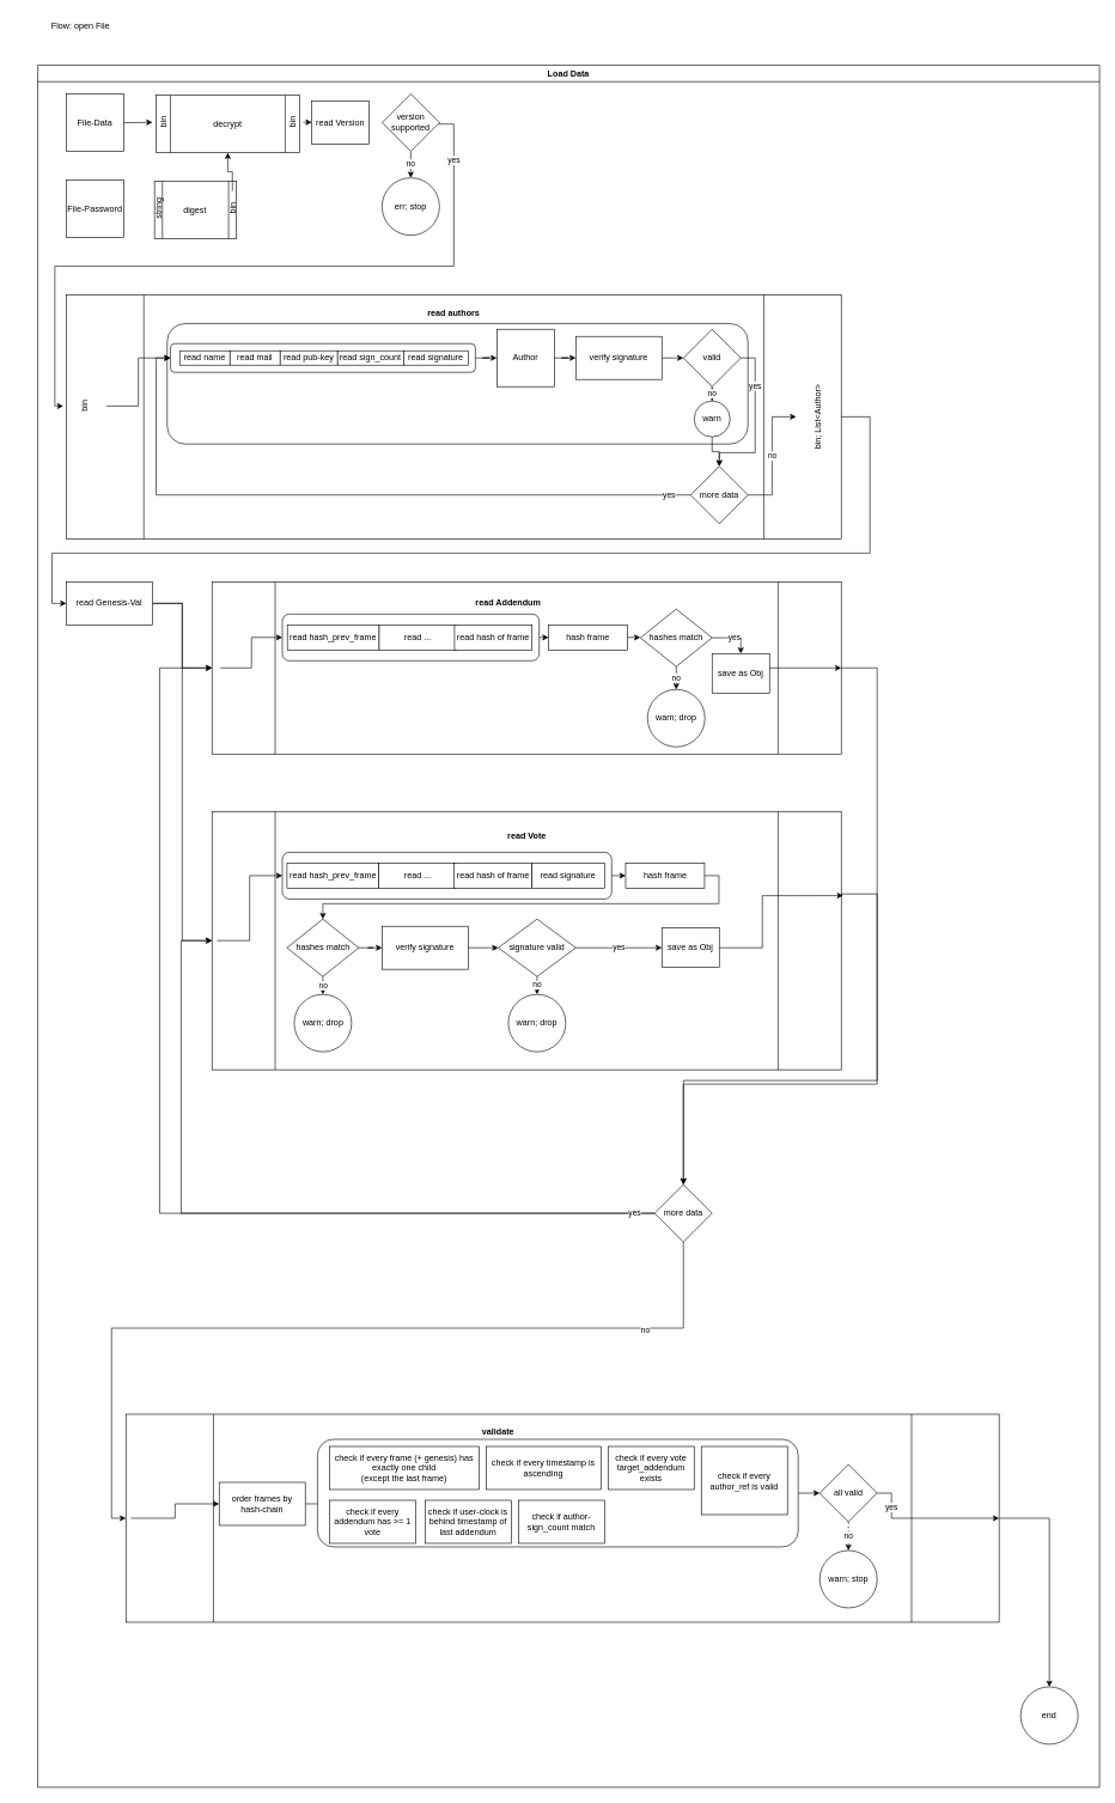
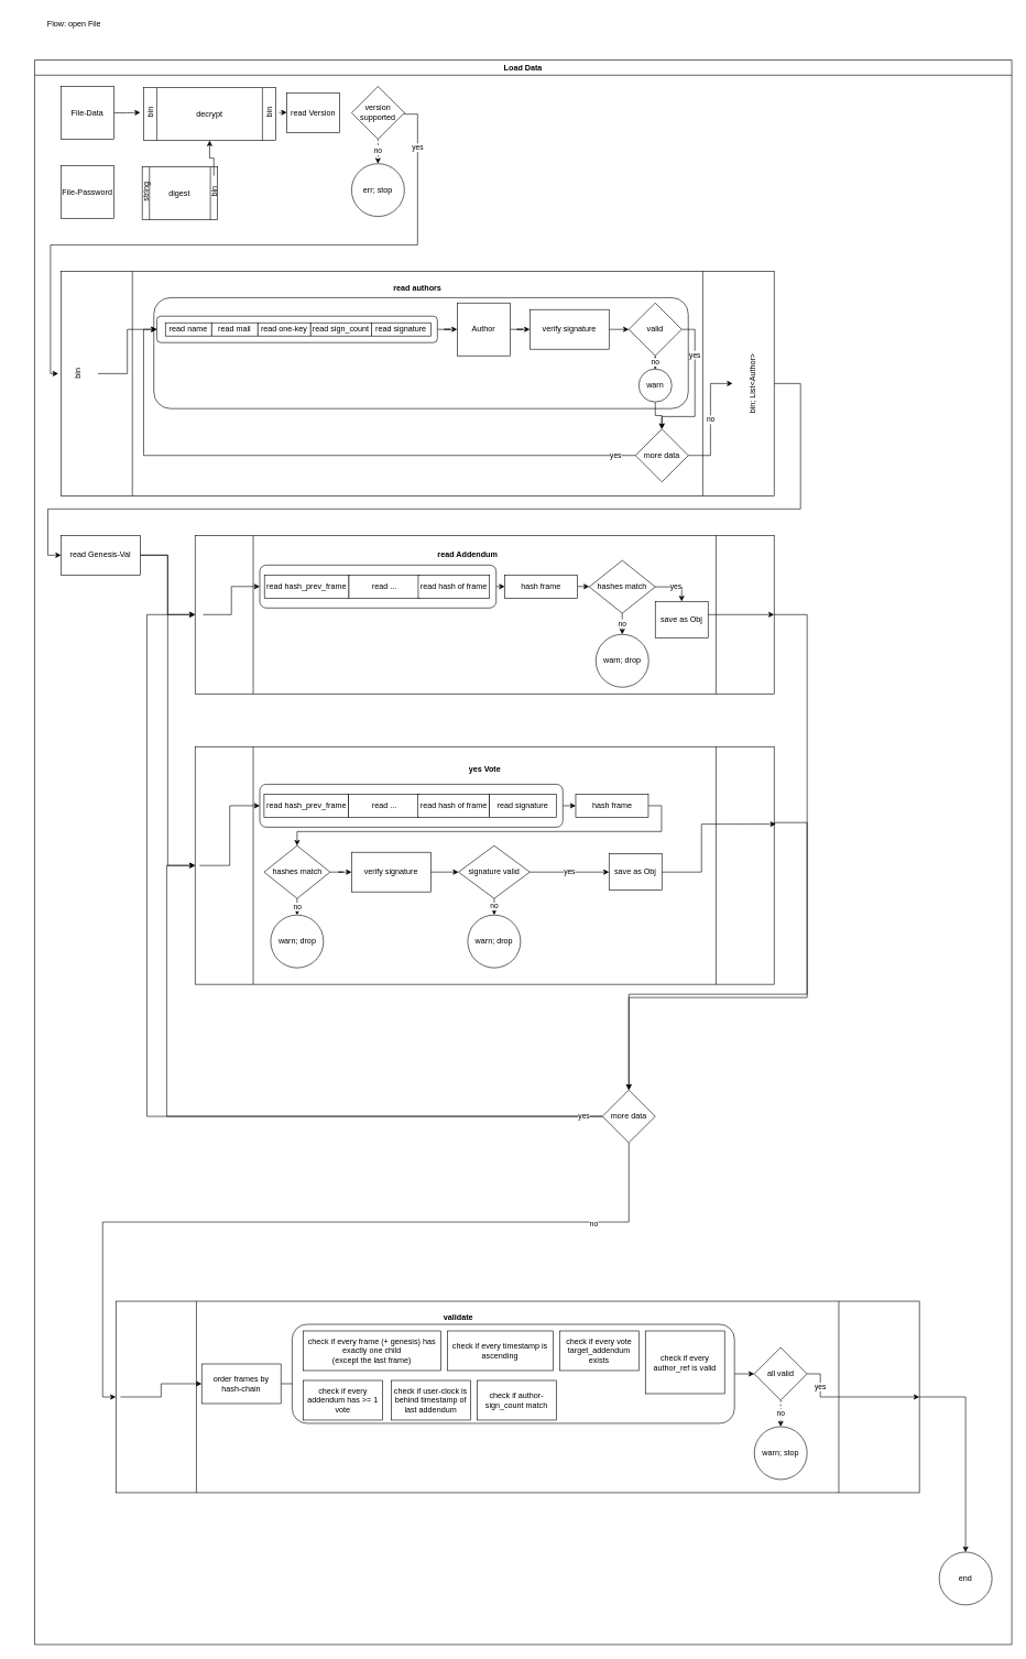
- <mxCell id="16" value="no" style="edgeStyle=orthogonalEdgeStyle;rounded=0;orthogonalLoop=1;jettySize=auto;html=1;entryX=0.5;entryY=0;entryDx=0;entryDy=0;" parent="3" source="19" target="20" edge="1"><mxGeometry relative="1" as="geometry" /></mxCell>
+ <mxCell id="16" value="no" style="edgeStyle=orthogonalEdgeStyle;rounded=0;orthogonalLoop=1;jettySize=auto;html=1;entryX=0.5;entryY=0;entryDx=0;entryDy=0;dashed=1;" parent="3" source="19" target="20" edge="1"><mxGeometry relative="1" as="geometry" /></mxCell>
- <mxCell id="117" value="read pub-key" style="rounded=0;whiteSpace=wrap;html=1;glass=0;" parent="3" vertex="1"><mxGeometry x="338" y="398" width="80" height="20" as="geometry" /></mxCell>
+ <mxCell id="117" value="read one-key" style="rounded=0;whiteSpace=wrap;html=1;glass=0;" parent="3" vertex="1"><mxGeometry x="338" y="398" width="80" height="20" as="geometry" /></mxCell>
- <mxCell id="49" value="read Vote" style="text;html=1;strokeColor=none;fillColor=none;align=center;verticalAlign=middle;whiteSpace=wrap;rounded=0;glass=0;fontStyle=1" parent="3" vertex="1"><mxGeometry x="652" y="1060" width="60" height="30" as="geometry" /></mxCell>
+ <mxCell id="49" value="yes Vote" style="text;html=1;strokeColor=none;fillColor=none;align=center;verticalAlign=middle;whiteSpace=wrap;rounded=0;glass=0;fontStyle=1" parent="3" vertex="1"><mxGeometry x="652" y="1060" width="60" height="30" as="geometry" /></mxCell>
